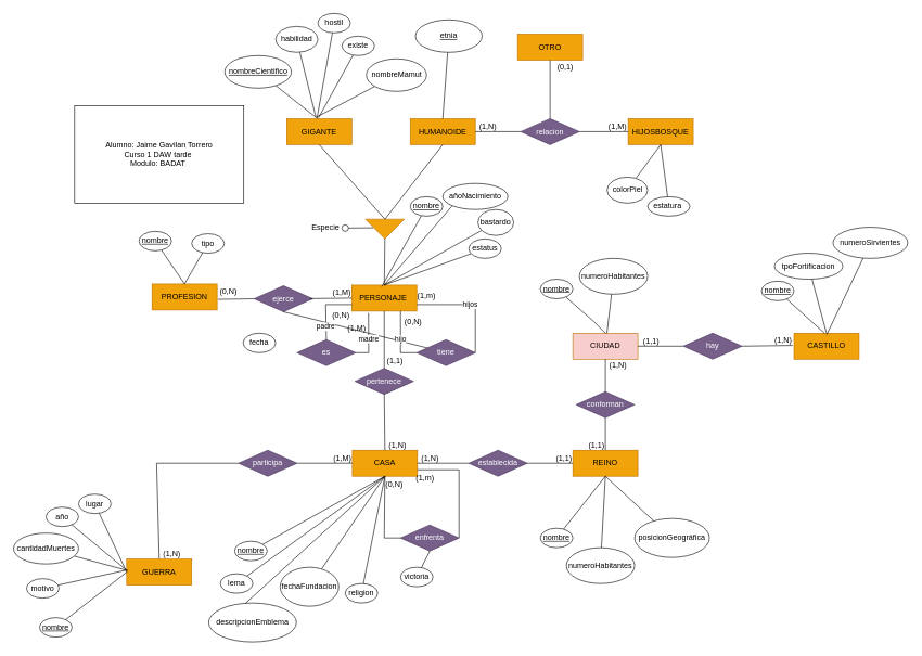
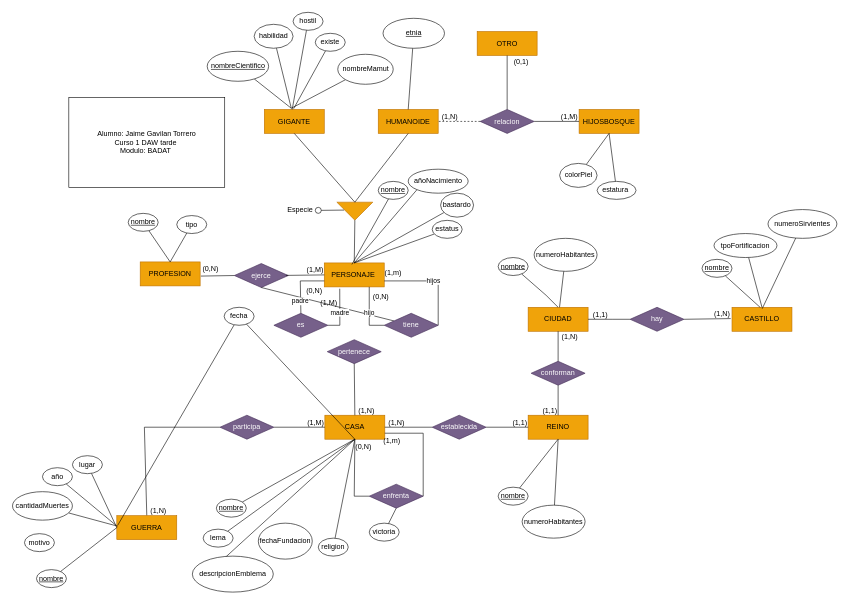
- <mxCell id="124" value="" style="endArrow=none;html=1;rounded=0;exitX=0;exitY=0.5;exitDx=0;exitDy=0;entryX=1;entryY=0.5;entryDx=0;entryDy=0;" parent="1" source="123" target="102" edge="1"><mxGeometry relative="1" as="geometry"><mxPoint x="809" y="212" as="sourcePoint" /><mxPoint x="712" y="242" as="targetPoint" /></mxGeometry></mxCell>
+ <mxCell id="124" value="" style="endArrow=none;html=1;rounded=0;exitX=0;exitY=0.5;exitDx=0;exitDy=0;entryX=1;entryY=0.5;entryDx=0;entryDy=0;dashed=1;" parent="1" source="123" target="102" edge="1"><mxGeometry relative="1" as="geometry"><mxPoint x="809" y="212" as="sourcePoint" /><mxPoint x="712" y="242" as="targetPoint" /></mxGeometry></mxCell>
- <mxCell id="15" value="" style="endArrow=none;html=1;rounded=0;exitX=0.5;exitY=0;exitDx=0;exitDy=0;entryX=0.5;entryY=1;entryDx=0;entryDy=0;" parent="1" source="12" target="2" edge="1"><mxGeometry relative="1" as="geometry"><mxPoint x="447" y="438" as="sourcePoint" /><mxPoint x="620" y="468" as="targetPoint" /></mxGeometry></mxCell>
- <mxCell id="16" value="(1,1)" style="resizable=0;html=1;whiteSpace=wrap;align=right;verticalAlign=bottom;" parent="15" connectable="0" vertex="1"><mxGeometry x="1" relative="1" as="geometry"><mxPoint x="30" y="84" as="offset" /></mxGeometry></mxCell>
- <mxCell id="39" value="CIUDAD" style="whiteSpace=wrap;html=1;align=center;fillColor=#f8cecc;strokeColor=#BD7000;fontColor=#000000;" parent="1" vertex="1"><mxGeometry x="880" y="512" width="100" height="40" as="geometry" /></mxCell>
+ <mxCell id="39" value="CIUDAD" style="whiteSpace=wrap;html=1;align=center;fillColor=#f0a30a;strokeColor=#BD7000;fontColor=#000000;" parent="1" vertex="1"><mxGeometry x="880" y="512" width="100" height="40" as="geometry" /></mxCell>
- <mxCell id="37" value="" style="endArrow=none;html=1;rounded=0;exitX=0.5;exitY=1;exitDx=0;exitDy=0;" parent="1" source="27" target="38" edge="1"><mxGeometry relative="1" as="geometry"><mxPoint x="950" y="797" as="sourcePoint" /><mxPoint x="1010" y="797" as="targetPoint" /></mxGeometry></mxCell>
- <mxCell id="23" value="" style="endArrow=none;html=1;rounded=0;exitX=0.5;exitY=1;exitDx=0;exitDy=0;" parent="1" source="11" target="24" edge="1"><mxGeometry relative="1" as="geometry"><mxPoint x="665" y="817" as="sourcePoint" /><mxPoint x="725" y="817" as="targetPoint" /></mxGeometry></mxCell>
+ <mxCell id="23" value="" style="endArrow=none;html=1;rounded=0;exitX=0.5;exitY=1;exitDx=0;exitDy=0;" parent="1" source="11" target="95" edge="1"><mxGeometry relative="1" as="geometry"><mxPoint x="665" y="817" as="sourcePoint" /><mxPoint x="725" y="817" as="targetPoint" /></mxGeometry></mxCell>
- <mxCell id="38" value="posicionGeográfica" style="ellipse;whiteSpace=wrap;html=1;align=center;" parent="1" vertex="1"><mxGeometry x="975" y="797" width="115" height="60" as="geometry" /></mxCell>
- <mxCell id="73" value="" style="endArrow=none;html=1;rounded=0;exitX=0.013;exitY=0.412;exitDx=0;exitDy=0;exitPerimeter=0;" parent="1" source="66" target="74" edge="1"><mxGeometry relative="1" as="geometry"><mxPoint x="15" y="764.5" as="sourcePoint" /><mxPoint x="75" y="764.5" as="targetPoint" /></mxGeometry></mxCell>
+ <mxCell id="73" value="" style="endArrow=none;html=1;rounded=0;exitX=0.013;exitY=0.412;exitDx=0;exitDy=0;exitPerimeter=0;" parent="1" source="66" target="95" edge="1"><mxGeometry relative="1" as="geometry"><mxPoint x="15" y="764.5" as="sourcePoint" /><mxPoint x="75" y="764.5" as="targetPoint" /></mxGeometry></mxCell>
